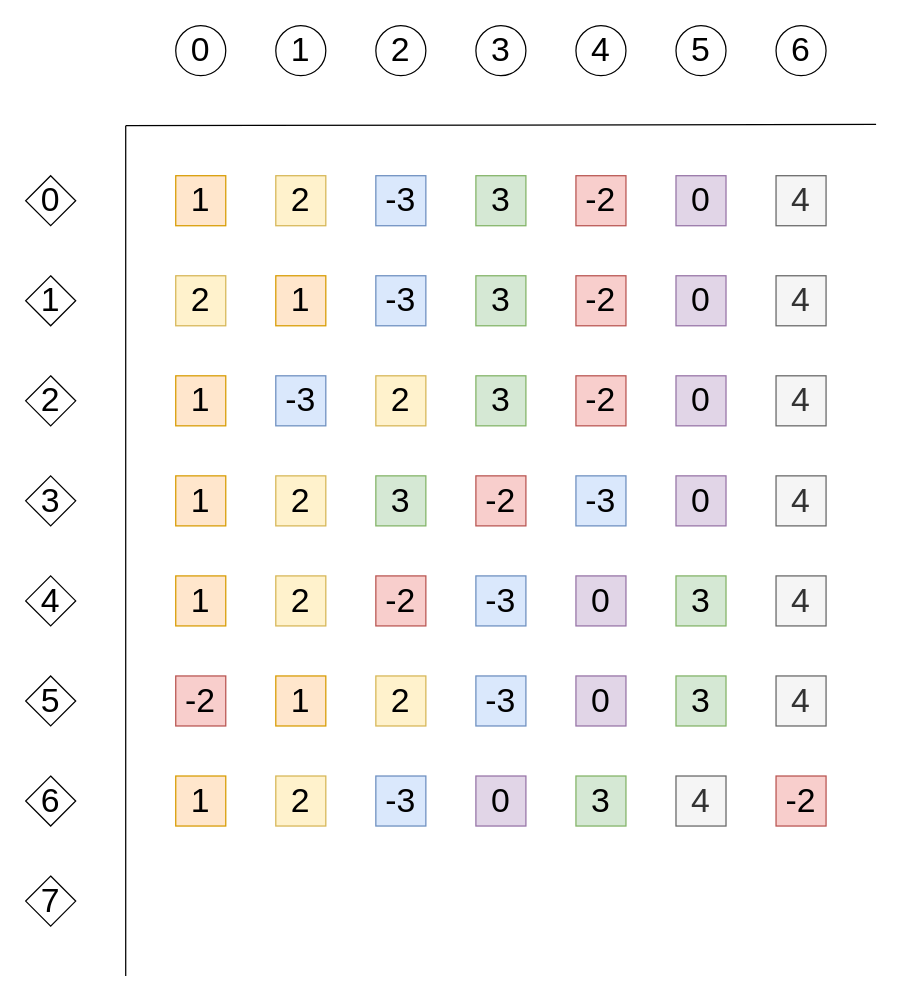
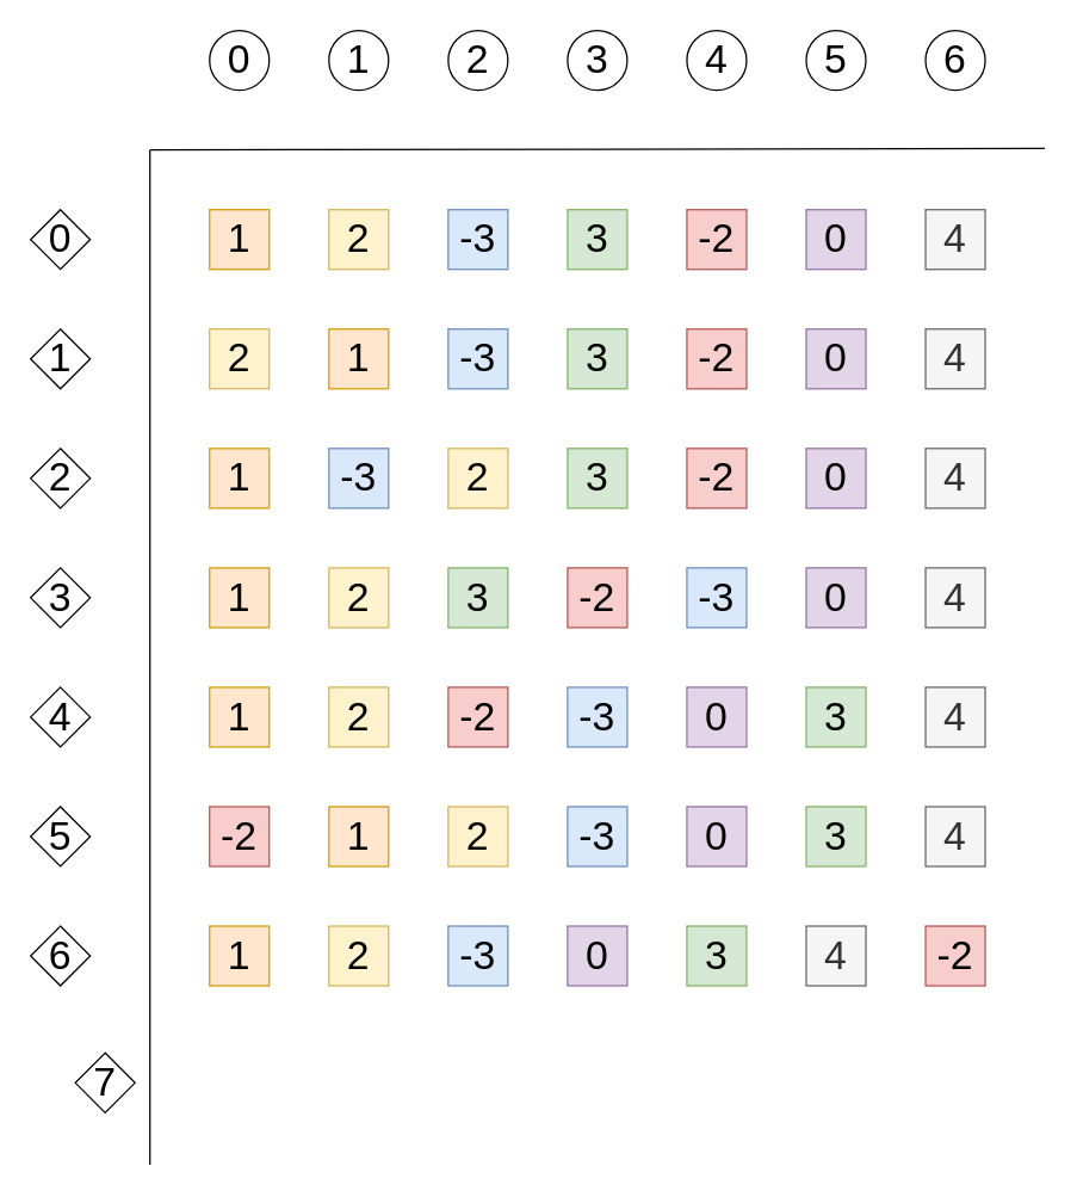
- <mxCell id="60" value="7" style="rhombus;whiteSpace=wrap;html=1;fontSize=27;" vertex="1" parent="1"><mxGeometry x="20" y="700" width="40" height="40" as="geometry" /></mxCell>
+ <mxCell id="60" value="7" style="rhombus;whiteSpace=wrap;html=1;fontSize=27;" vertex="1" parent="1"><mxGeometry x="50" y="705" width="40" height="40" as="geometry" /></mxCell>
